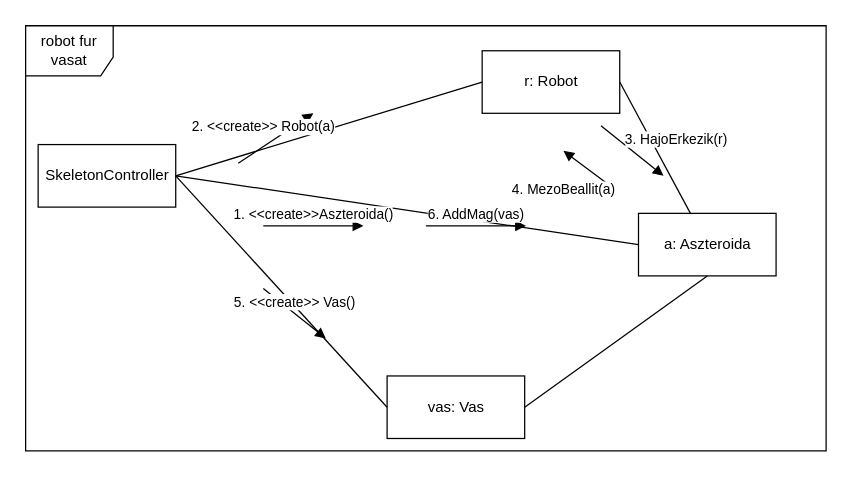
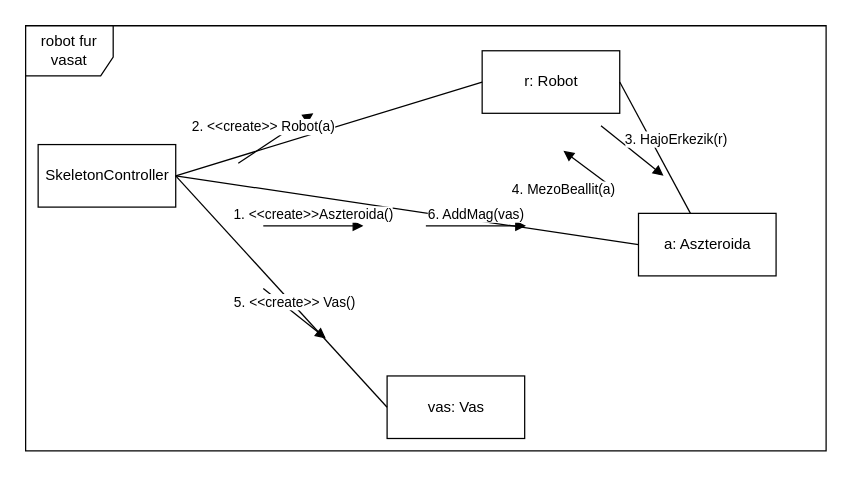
- <mxCell id="17" value="" style="endArrow=none;html=1;exitX=1;exitY=0.5;exitDx=0;exitDy=0;entryX=0.5;entryY=1;entryDx=0;entryDy=0;" edge="1" parent="1" source="13" target="5"><mxGeometry width="50" height="50" relative="1" as="geometry"><mxPoint x="470" y="310" as="sourcePoint" /><mxPoint x="520" y="260" as="targetPoint" /></mxGeometry></mxCell>
